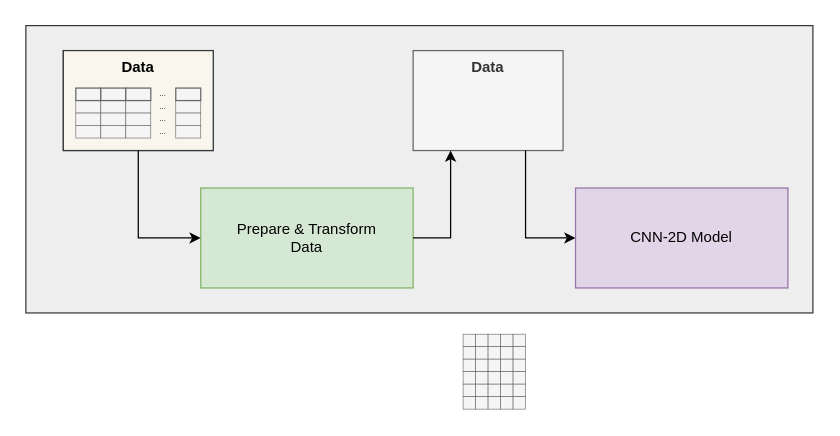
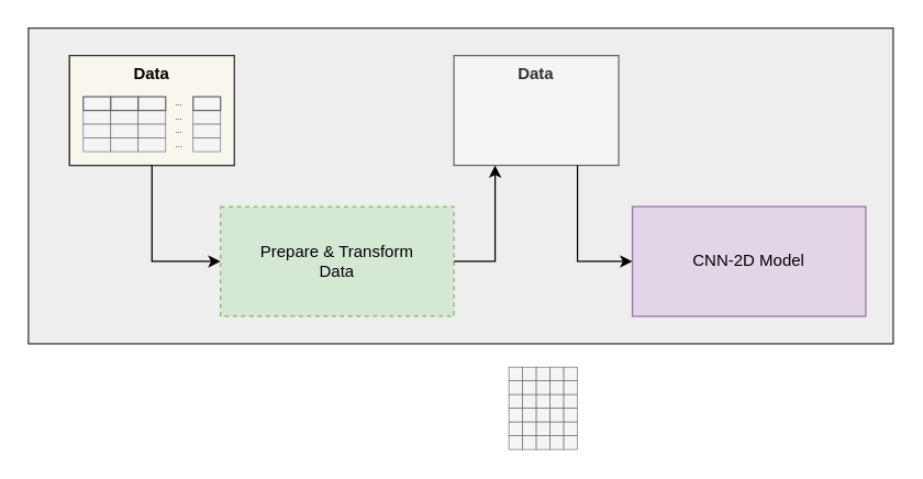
- <mxCell id="26" value="Prepare &amp;amp; Transform&lt;br&gt;Data" style="rounded=0;whiteSpace=wrap;html=1;fillColor=#d5e8d4;strokeColor=#82b366;" vertex="1" parent="1"><mxGeometry x="160" y="150" width="170" height="80" as="geometry" /></mxCell>
+ <mxCell id="26" value="Prepare &amp;amp; Transform&lt;br&gt;Data" style="rounded=0;whiteSpace=wrap;html=1;fillColor=#d5e8d4;strokeColor=#82b366;dashed=1;" vertex="1" parent="1"><mxGeometry x="160" y="150" width="170" height="80" as="geometry" /></mxCell>
